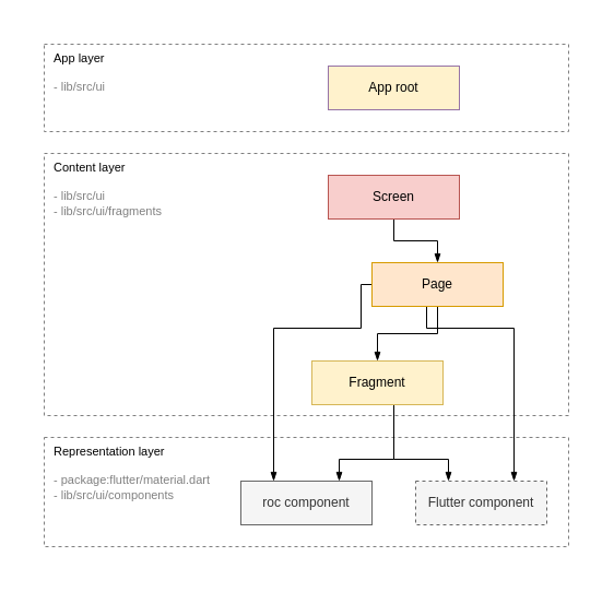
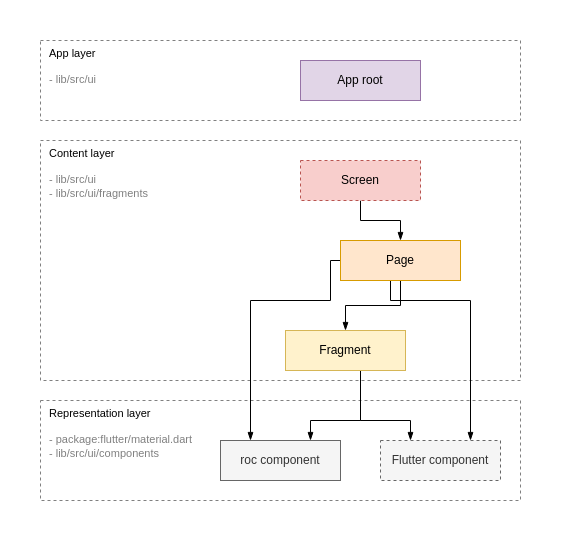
- <mxCell id="6" value="App root" style="html=1;whiteSpace=wrap;fillColor=#fff2cc;strokeColor=#9673a6;" vertex="1" parent="1"><mxGeometry x="300" y="60" width="120" height="40" as="geometry" /></mxCell>
+ <mxCell id="6" value="App root" style="html=1;whiteSpace=wrap;fillColor=#e1d5e7;strokeColor=#9673a6;" vertex="1" parent="1"><mxGeometry x="300" y="60" width="120" height="40" as="geometry" /></mxCell>
- <mxCell id="8" value="Screen" style="html=1;whiteSpace=wrap;fillColor=#f8cecc;strokeColor=#b85450;" vertex="1" parent="1"><mxGeometry x="300" y="160" width="120" height="40" as="geometry" /></mxCell>
+ <mxCell id="8" value="Screen" style="html=1;whiteSpace=wrap;fillColor=#f8cecc;strokeColor=#b85450;dashed=1;" vertex="1" parent="1"><mxGeometry x="300" y="160" width="120" height="40" as="geometry" /></mxCell>
